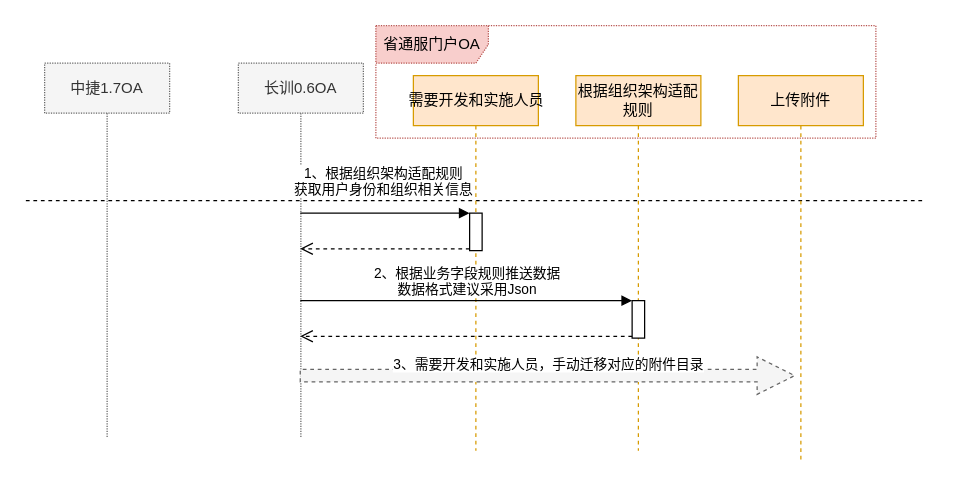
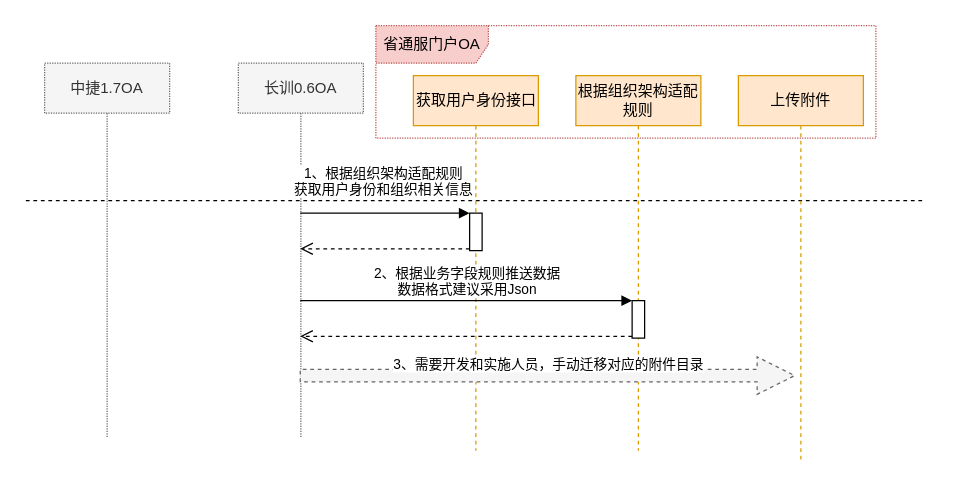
- <mxCell id="4" value="需要开发和实施人员" style="html=1;points=[];perimeter=orthogonalPerimeter;shape=umlLifeline;participant=label;fontFamily=Helvetica;fontSize=12;align=center;strokeColor=#d79b00;fillColor=#ffe6cc;recursiveResize=0;container=1;collapsible=0;" parent="1" vertex="1"><mxGeometry x="330" y="60" width="100" height="300" as="geometry" /></mxCell>
+ <mxCell id="4" value="获取用户身份接口" style="html=1;points=[];perimeter=orthogonalPerimeter;shape=umlLifeline;participant=label;fontFamily=Helvetica;fontSize=12;align=center;strokeColor=#d79b00;fillColor=#ffe6cc;recursiveResize=0;container=1;collapsible=0;" parent="1" vertex="1"><mxGeometry x="330" y="60" width="100" height="300" as="geometry" /></mxCell>
